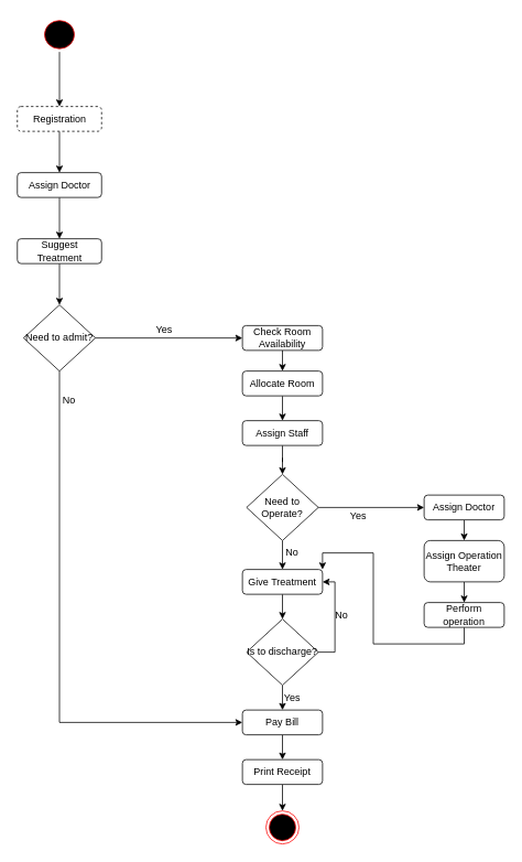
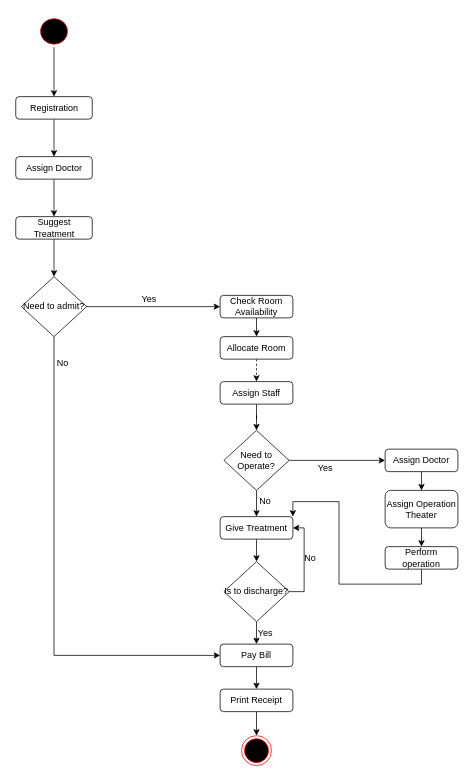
- <mxCell id="5" value="Registration" style="rounded=1;whiteSpace=wrap;html=1;dashed=1;" parent="1" vertex="1"><mxGeometry x="20.5" y="128" width="102" height="30" as="geometry" /></mxCell>
+ <mxCell id="5" value="Registration" style="rounded=1;whiteSpace=wrap;html=1;" parent="1" vertex="1"><mxGeometry x="20.5" y="128" width="102" height="30" as="geometry" /></mxCell>
- <mxCell id="17" style="edgeStyle=orthogonalEdgeStyle;rounded=0;orthogonalLoop=1;jettySize=auto;html=1;exitX=0.5;exitY=1;exitDx=0;exitDy=0;entryX=0.5;entryY=0;entryDx=0;entryDy=0;" parent="1" source="18" target="20" edge="1"><mxGeometry relative="1" as="geometry" /></mxCell>
+ <mxCell id="17" style="edgeStyle=orthogonalEdgeStyle;rounded=0;orthogonalLoop=1;jettySize=auto;html=1;exitX=0.5;exitY=1;exitDx=0;exitDy=0;entryX=0.5;entryY=0;entryDx=0;entryDy=0;dashed=1;" parent="1" source="18" target="20" edge="1"><mxGeometry relative="1" as="geometry" /></mxCell>
